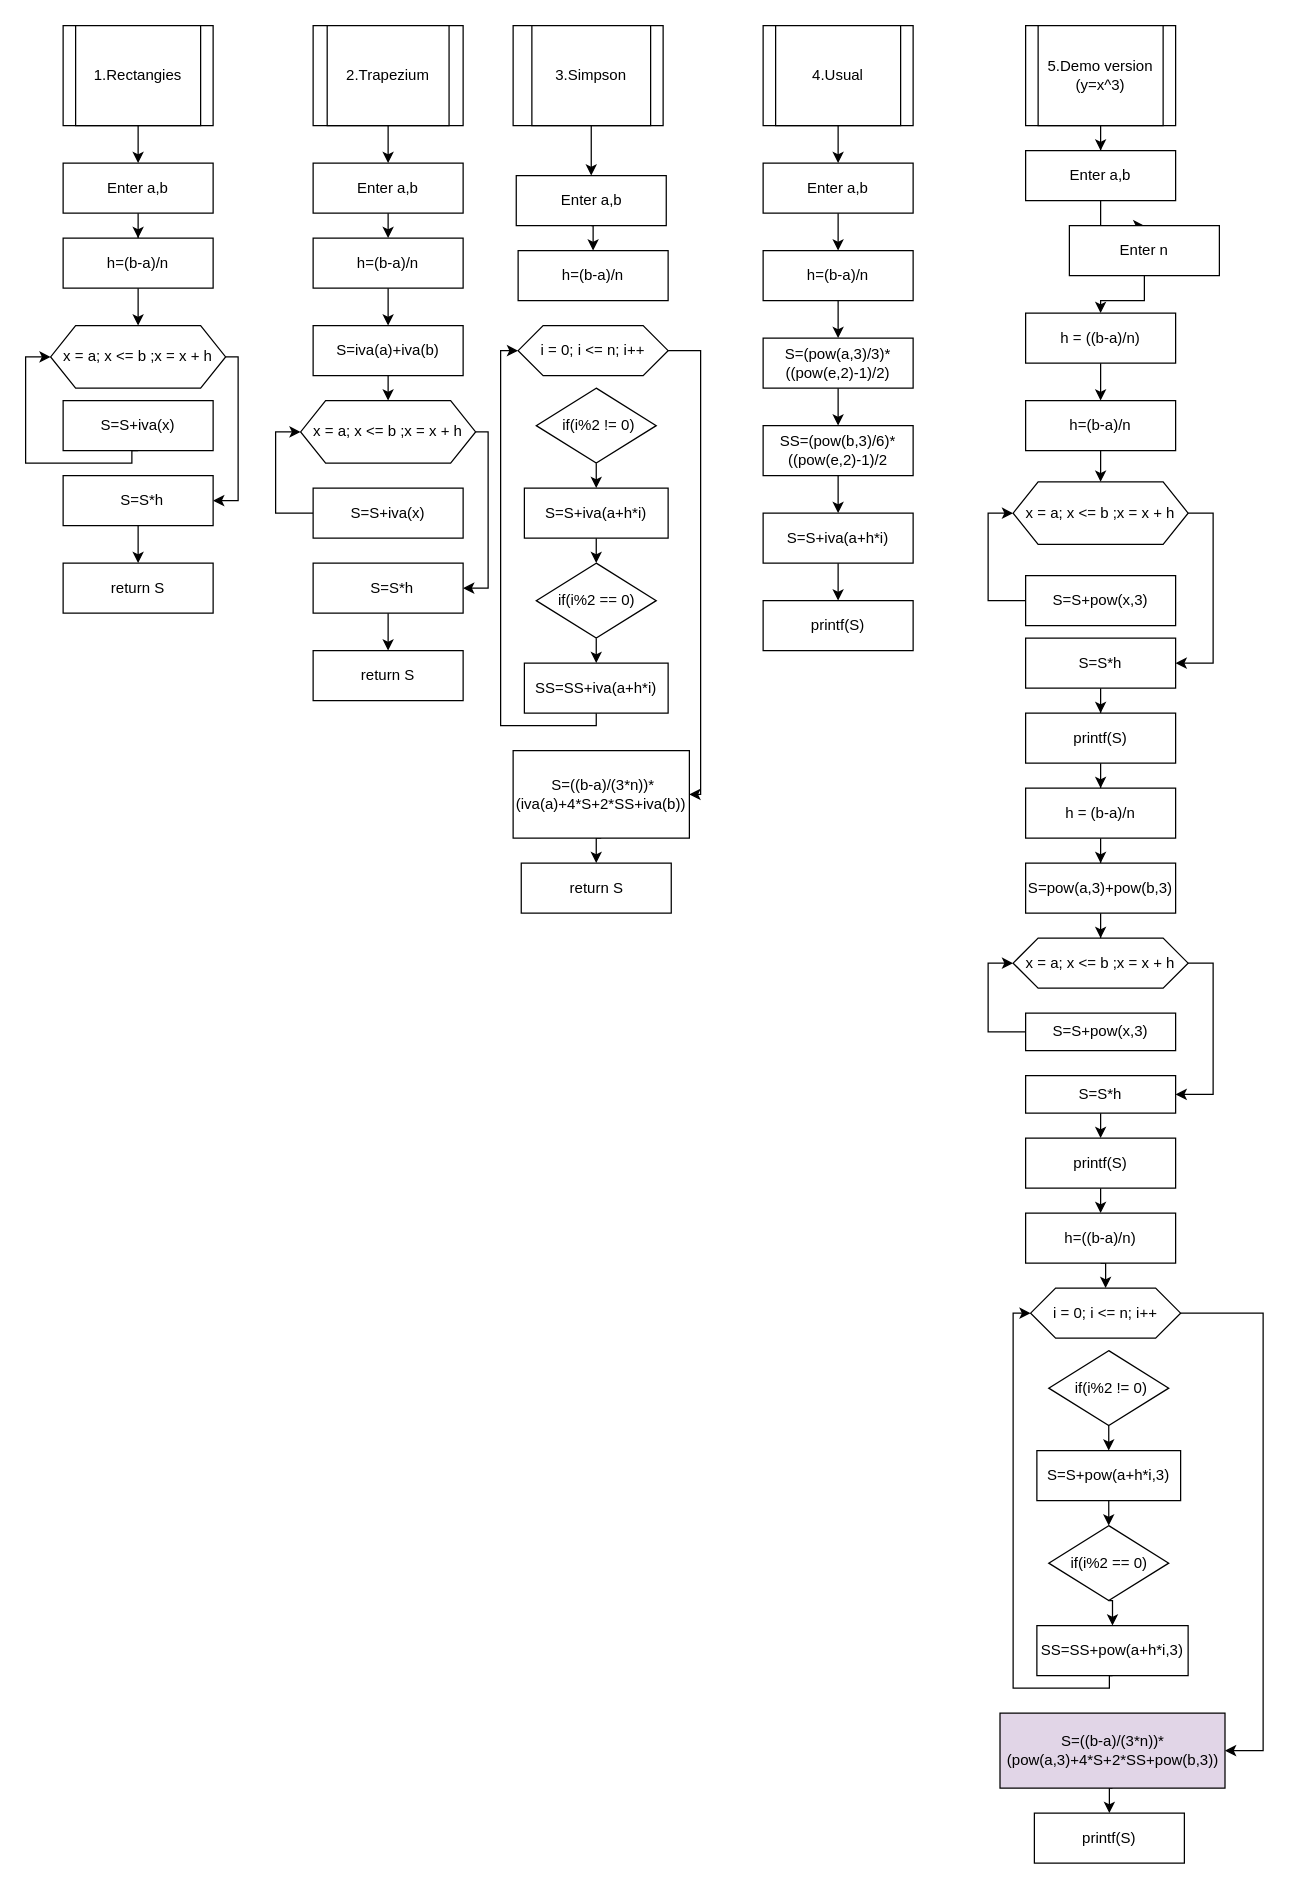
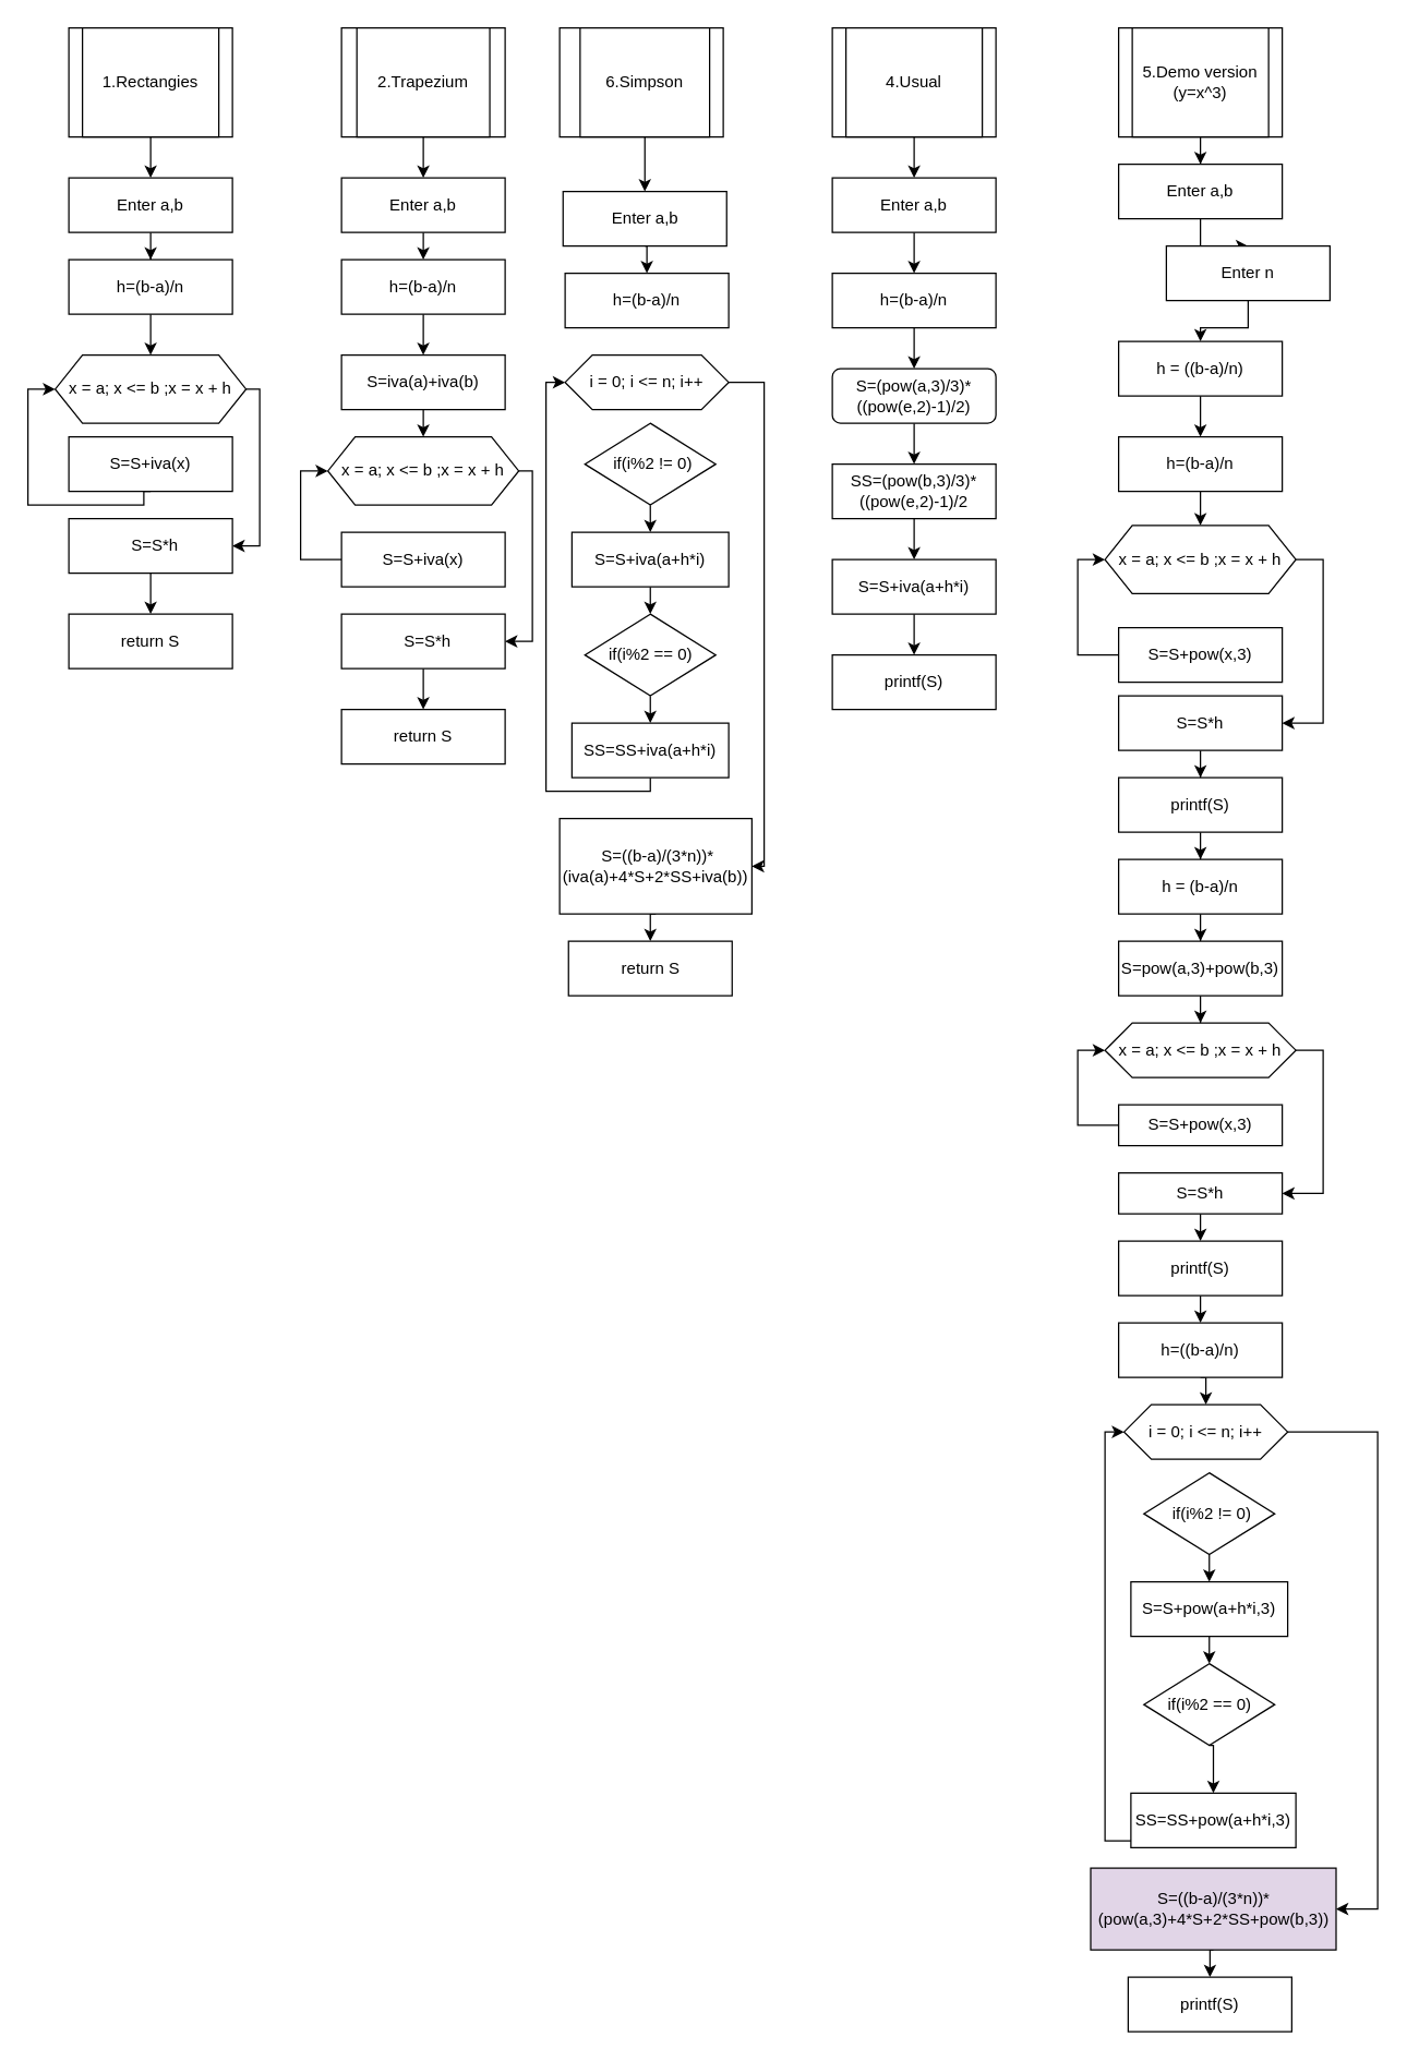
- <mxCell id="15" value="3.Simpson" style="rounded=0;whiteSpace=wrap;html=1;" vertex="1" parent="1"><mxGeometry x="425" y="20" width="95" height="80" as="geometry" /></mxCell>
+ <mxCell id="15" value="6.Simpson" style="rounded=0;whiteSpace=wrap;html=1;" vertex="1" parent="1"><mxGeometry x="425" y="20" width="95" height="80" as="geometry" /></mxCell>
- <mxCell id="67" value="S=(pow(a,3)/3)*((pow(e,2)-1)/2)" style="rounded=0;whiteSpace=wrap;html=1;" vertex="1" parent="1"><mxGeometry x="610" y="270" width="120" height="40" as="geometry" /></mxCell>
+ <mxCell id="67" value="S=(pow(a,3)/3)*((pow(e,2)-1)/2)" style="whiteSpace=wrap;html=1;rounded=1;" vertex="1" parent="1"><mxGeometry x="610" y="270" width="120" height="40" as="geometry" /></mxCell>
- <mxCell id="69" value="SS=(pow(b,3)/6)*((pow(e,2)-1)/2" style="rounded=0;whiteSpace=wrap;html=1;" vertex="1" parent="1"><mxGeometry x="610" y="340" width="120" height="40" as="geometry" /></mxCell>
+ <mxCell id="69" value="SS=(pow(b,3)/3)*((pow(e,2)-1)/2" style="rounded=0;whiteSpace=wrap;html=1;" vertex="1" parent="1"><mxGeometry x="610" y="340" width="120" height="40" as="geometry" /></mxCell>
- <mxCell id="111" value="SS=SS+pow(a+h*i,3)" style="rounded=0;whiteSpace=wrap;html=1;" vertex="1" parent="1"><mxGeometry x="829" y="1300" width="121" height="40" as="geometry" /></mxCell>
+ <mxCell id="111" value="SS=SS+pow(a+h*i,3)" style="rounded=0;whiteSpace=wrap;html=1;" vertex="1" parent="1"><mxGeometry x="829" y="1315" width="121" height="40" as="geometry" /></mxCell>
